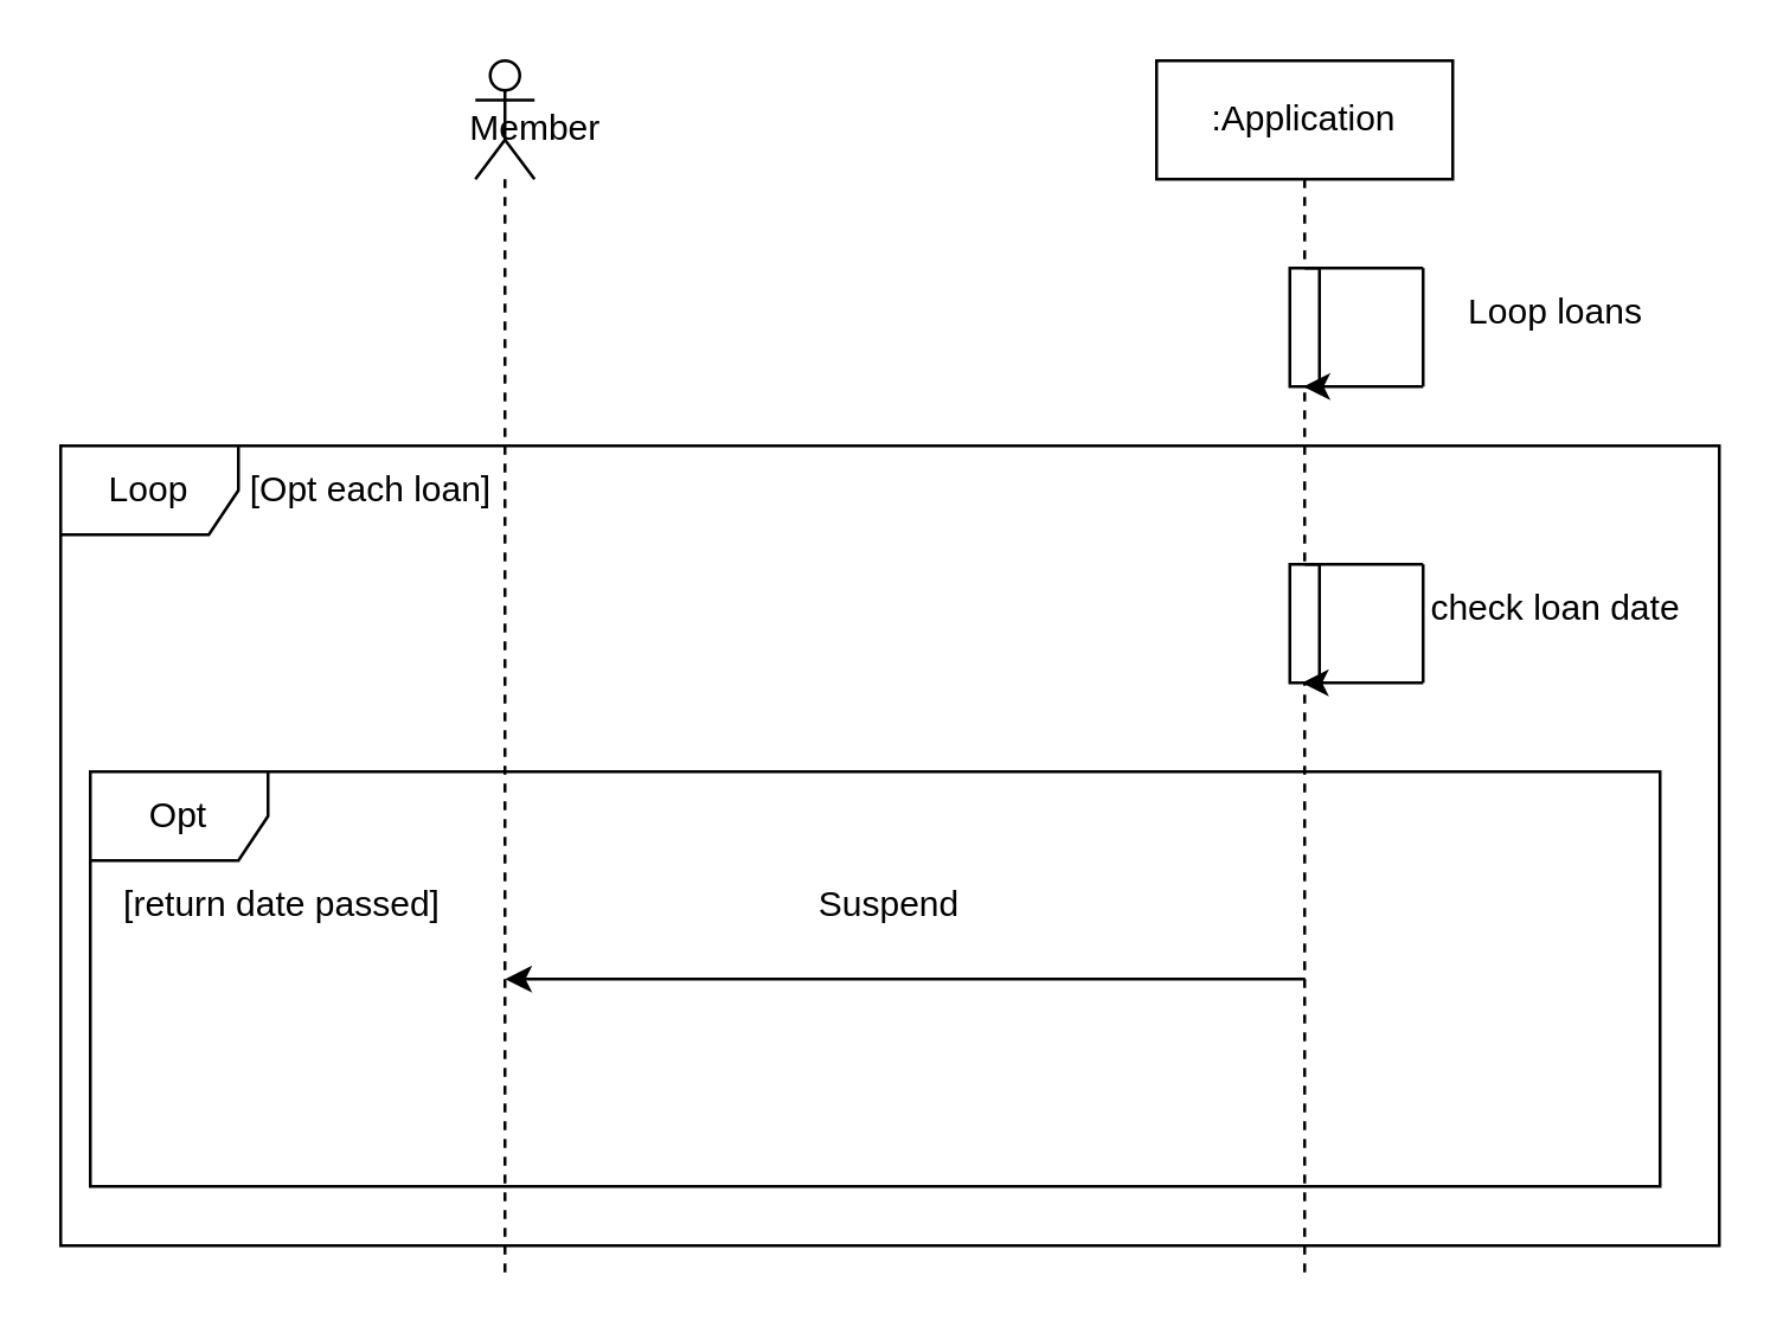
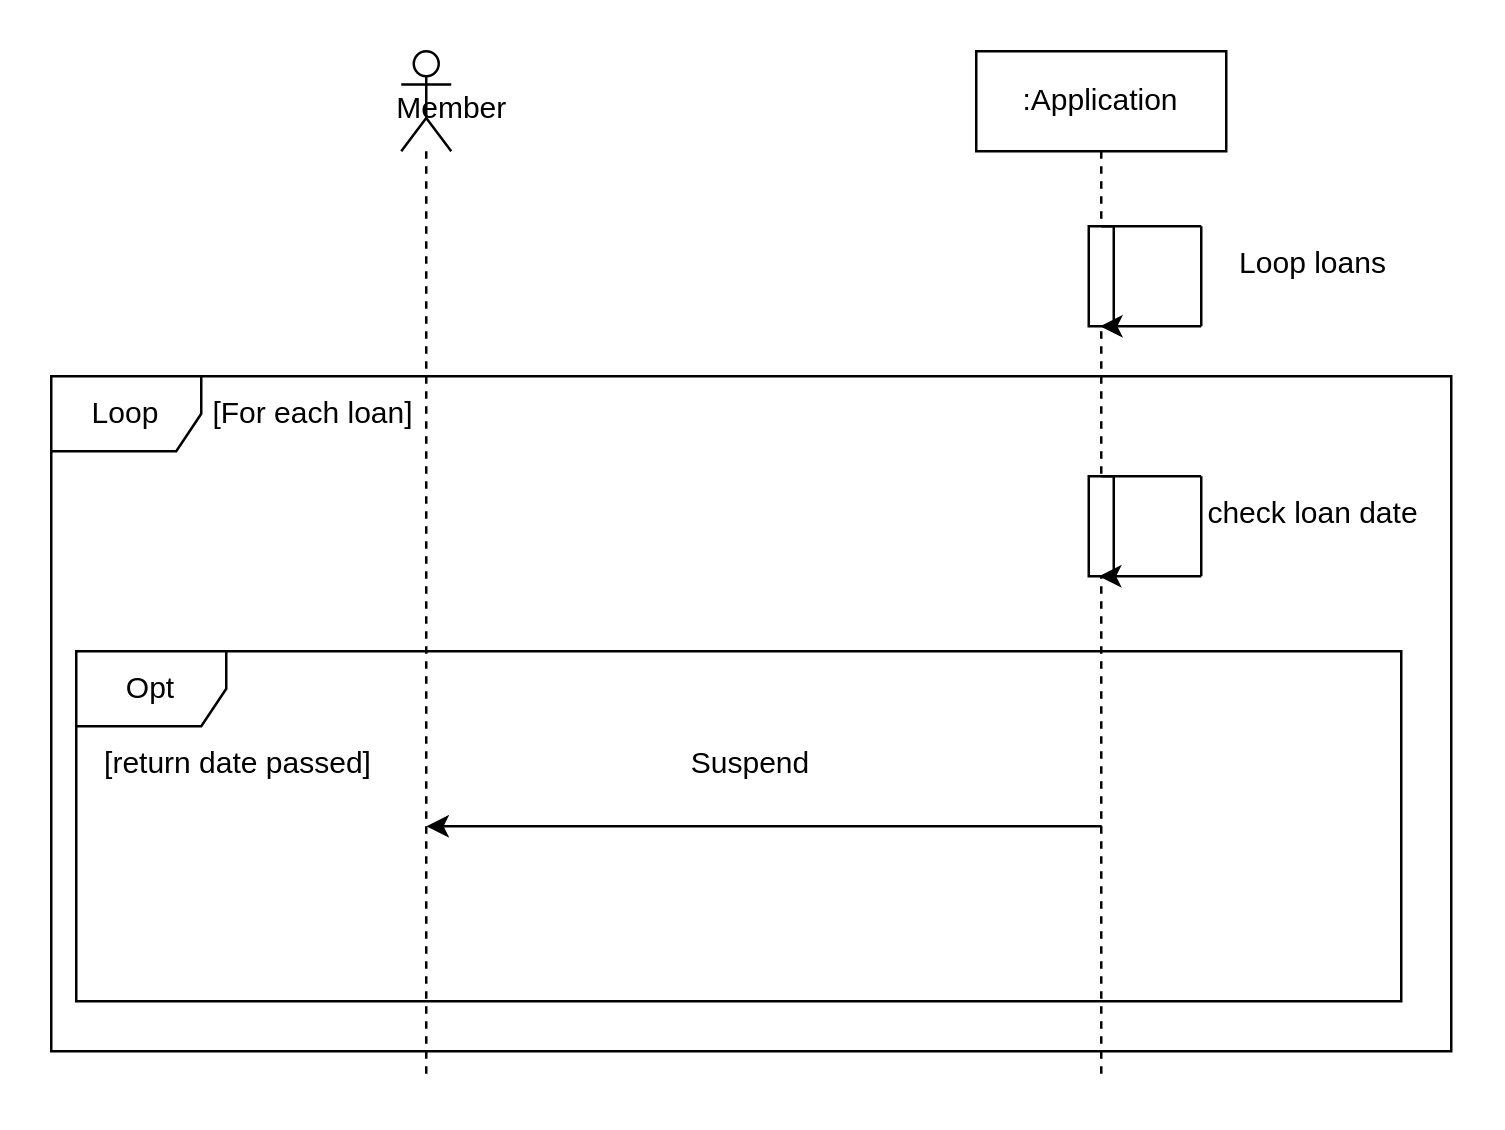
- <mxCell id="11" value="[Opt each loan]" style="text;html=1;align=center;verticalAlign=middle;whiteSpace=wrap;rounded=0;" vertex="1" parent="1"><mxGeometry x="80" y="150" width="90" height="30" as="geometry" /></mxCell>
+ <mxCell id="11" value="[For each loan]" style="text;html=1;align=center;verticalAlign=middle;whiteSpace=wrap;rounded=0;" vertex="1" parent="1"><mxGeometry x="80" y="150" width="90" height="30" as="geometry" /></mxCell>
